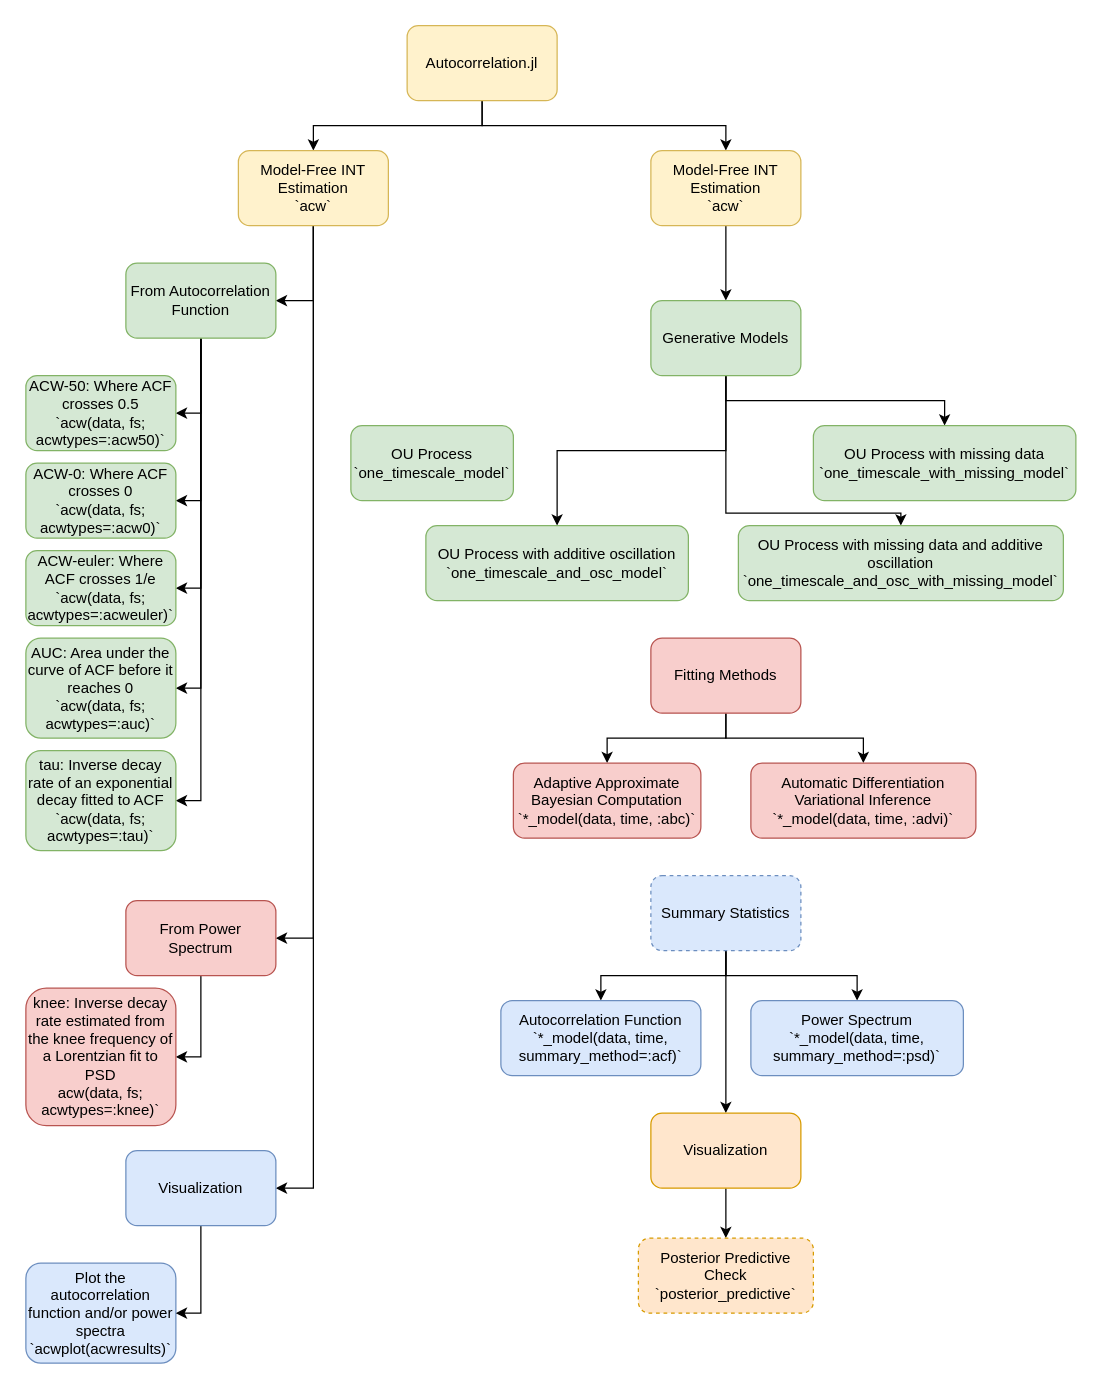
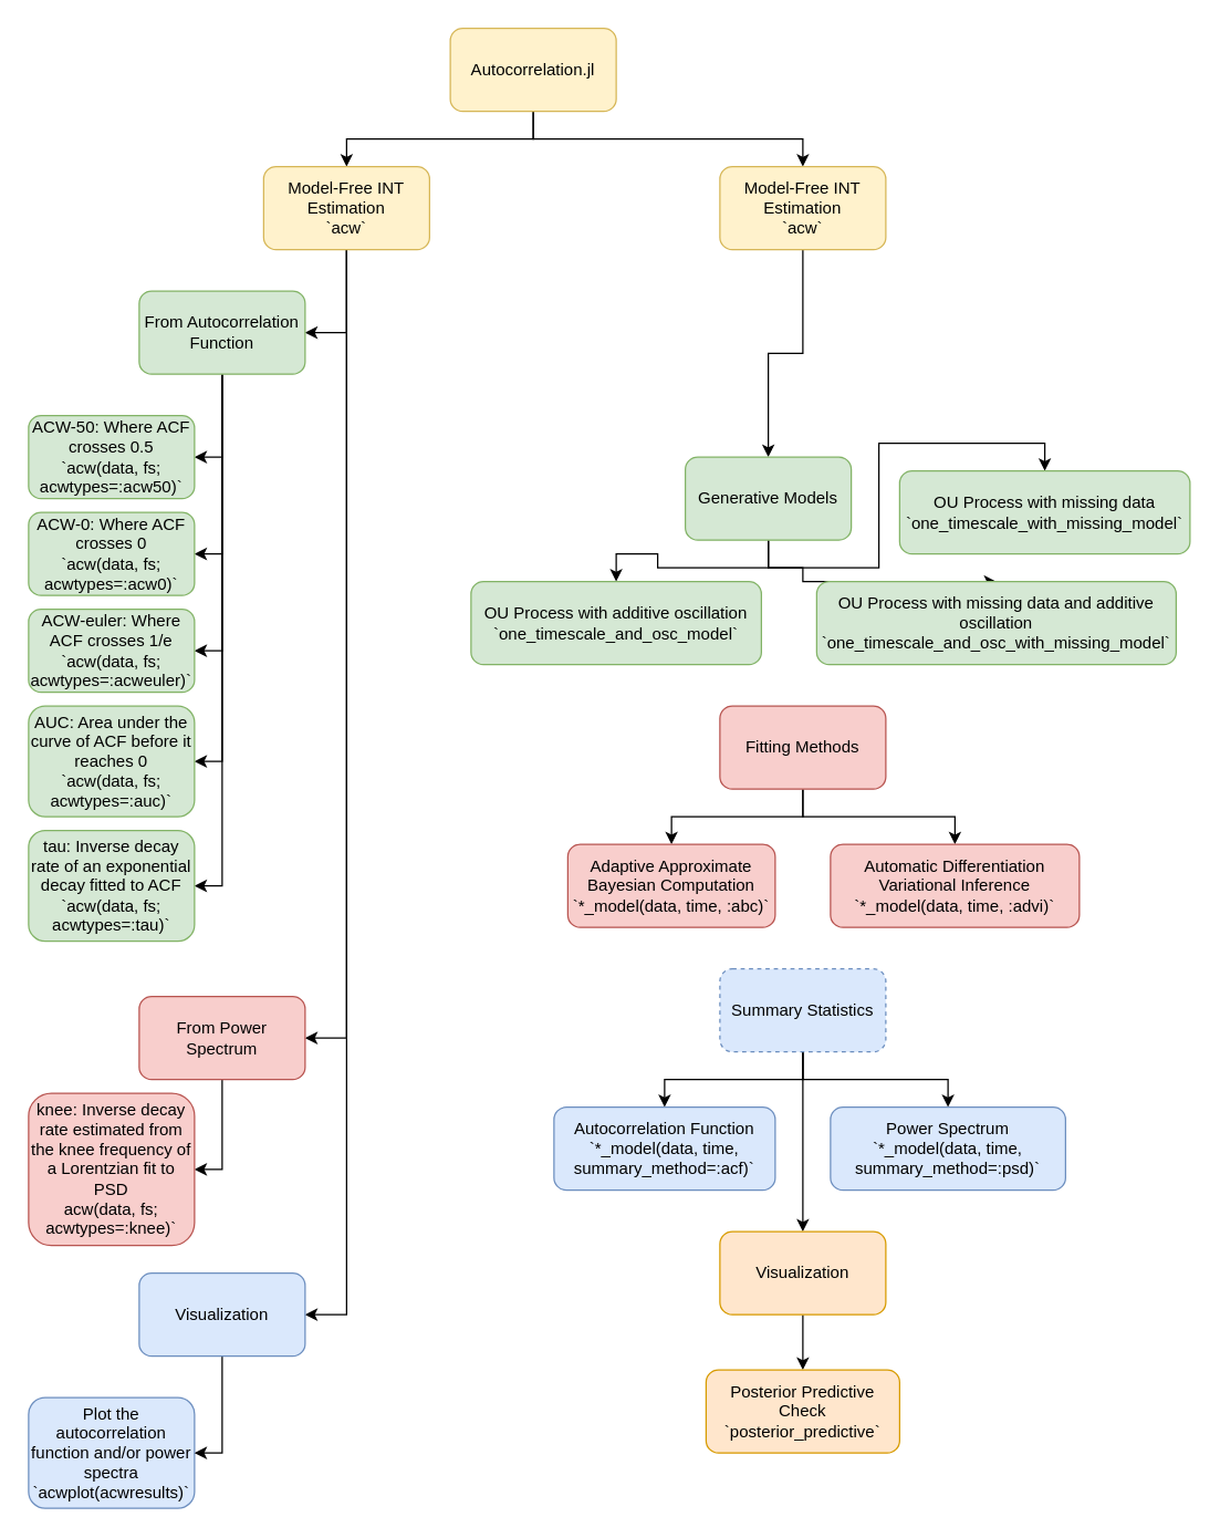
- <mxCell id="14" value="Generative Models" style="rounded=1;whiteSpace=wrap;html=1;fillColor=#d5e8d4;strokeColor=#82b366;" vertex="1" parent="1"><mxGeometry x="520" y="240" width="120" height="60" as="geometry" /></mxCell>
+ <mxCell id="14" value="Generative Models" style="rounded=1;whiteSpace=wrap;html=1;fillColor=#d5e8d4;strokeColor=#82b366;" vertex="1" parent="1"><mxGeometry x="495" y="330" width="120" height="60" as="geometry" /></mxCell>
- <mxCell id="15" value="OU Process&lt;div&gt;`one_timescale_model`&lt;/div&gt;" style="rounded=1;whiteSpace=wrap;html=1;fillColor=#d5e8d4;strokeColor=#82b366;" vertex="1" parent="1"><mxGeometry x="280" y="340" width="130" height="60" as="geometry" /></mxCell>
- <mxCell id="38" value="Posterior Predictive Check&lt;div&gt;`posterior_predictive`&lt;/div&gt;" style="rounded=1;whiteSpace=wrap;html=1;fillColor=#ffe6cc;strokeColor=#d79b00;dashed=1;" vertex="1" parent="1"><mxGeometry x="510" y="990" width="140" height="60" as="geometry" /></mxCell>
+ <mxCell id="38" value="Posterior Predictive Check&lt;div&gt;`posterior_predictive`&lt;/div&gt;" style="rounded=1;whiteSpace=wrap;html=1;fillColor=#ffe6cc;strokeColor=#d79b00;" vertex="1" parent="1"><mxGeometry x="510" y="990" width="140" height="60" as="geometry" /></mxCell>
